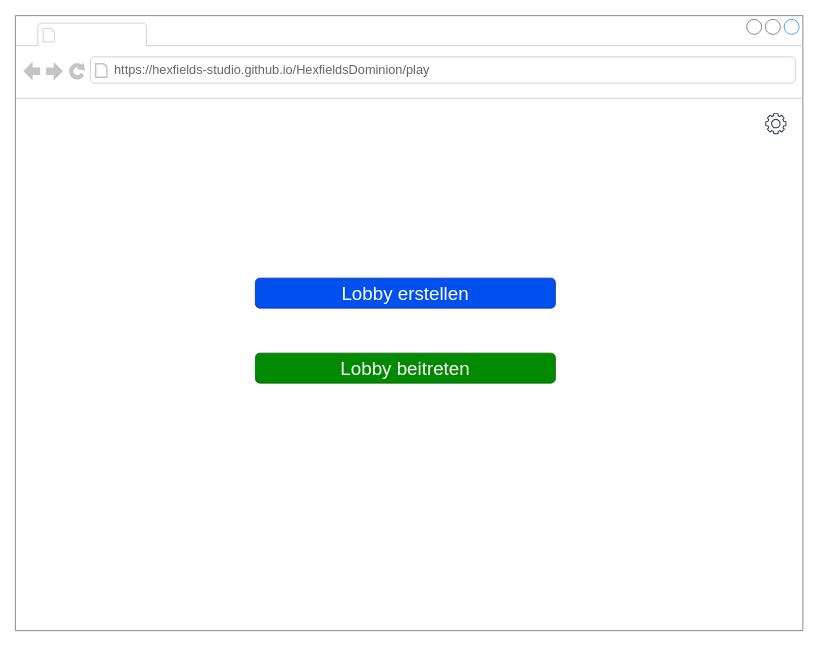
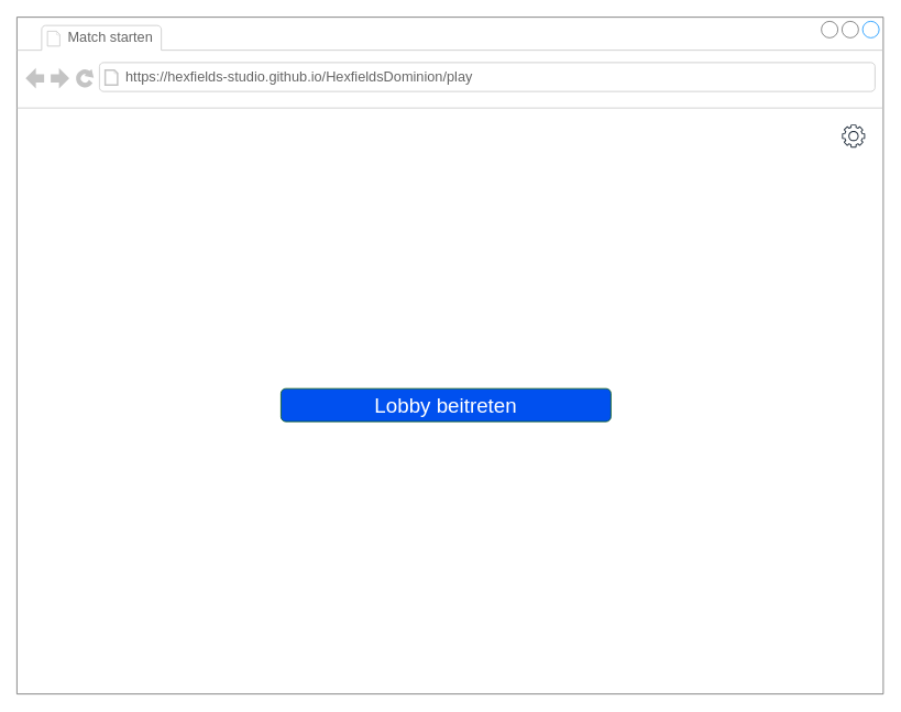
+ <mxCell id="3" value="Match starten" style="strokeWidth=1;shadow=0;dashed=0;align=center;html=1;shape=mxgraph.mockup.containers.anchor;fontSize=17;fontColor=#666666;align=left;" parent="2" vertex="1"><mxGeometry x="60" y="12" width="110" height="26" as="geometry" /></mxCell>
- <mxCell id="5" value="&lt;font style=&quot;font-size: 25px;&quot;&gt;Lobby erstellen&lt;/font&gt;" style="rounded=1;whiteSpace=wrap;html=1;fillColor=#0050ef;fontColor=#ffffff;strokeColor=#001DBC;" vertex="1" parent="2"><mxGeometry x="320" y="350" width="400" height="40" as="geometry" /></mxCell>
- <mxCell id="6" value="&lt;font style=&quot;font-size: 25px;&quot;&gt;Lobby beitreten&lt;/font&gt;" style="rounded=1;whiteSpace=wrap;html=1;fillColor=#008a00;fontColor=#ffffff;strokeColor=#005700;" vertex="1" parent="2"><mxGeometry x="320" y="450" width="400" height="40" as="geometry" /></mxCell>
+ <mxCell id="6" value="&lt;font style=&quot;font-size: 25px;&quot;&gt;Lobby beitreten&lt;/font&gt;" style="rounded=1;whiteSpace=wrap;html=1;fillColor=#0050ef;fontColor=#ffffff;strokeColor=#005700;" vertex="1" parent="2"><mxGeometry x="320" y="450" width="400" height="40" as="geometry" /></mxCell>
